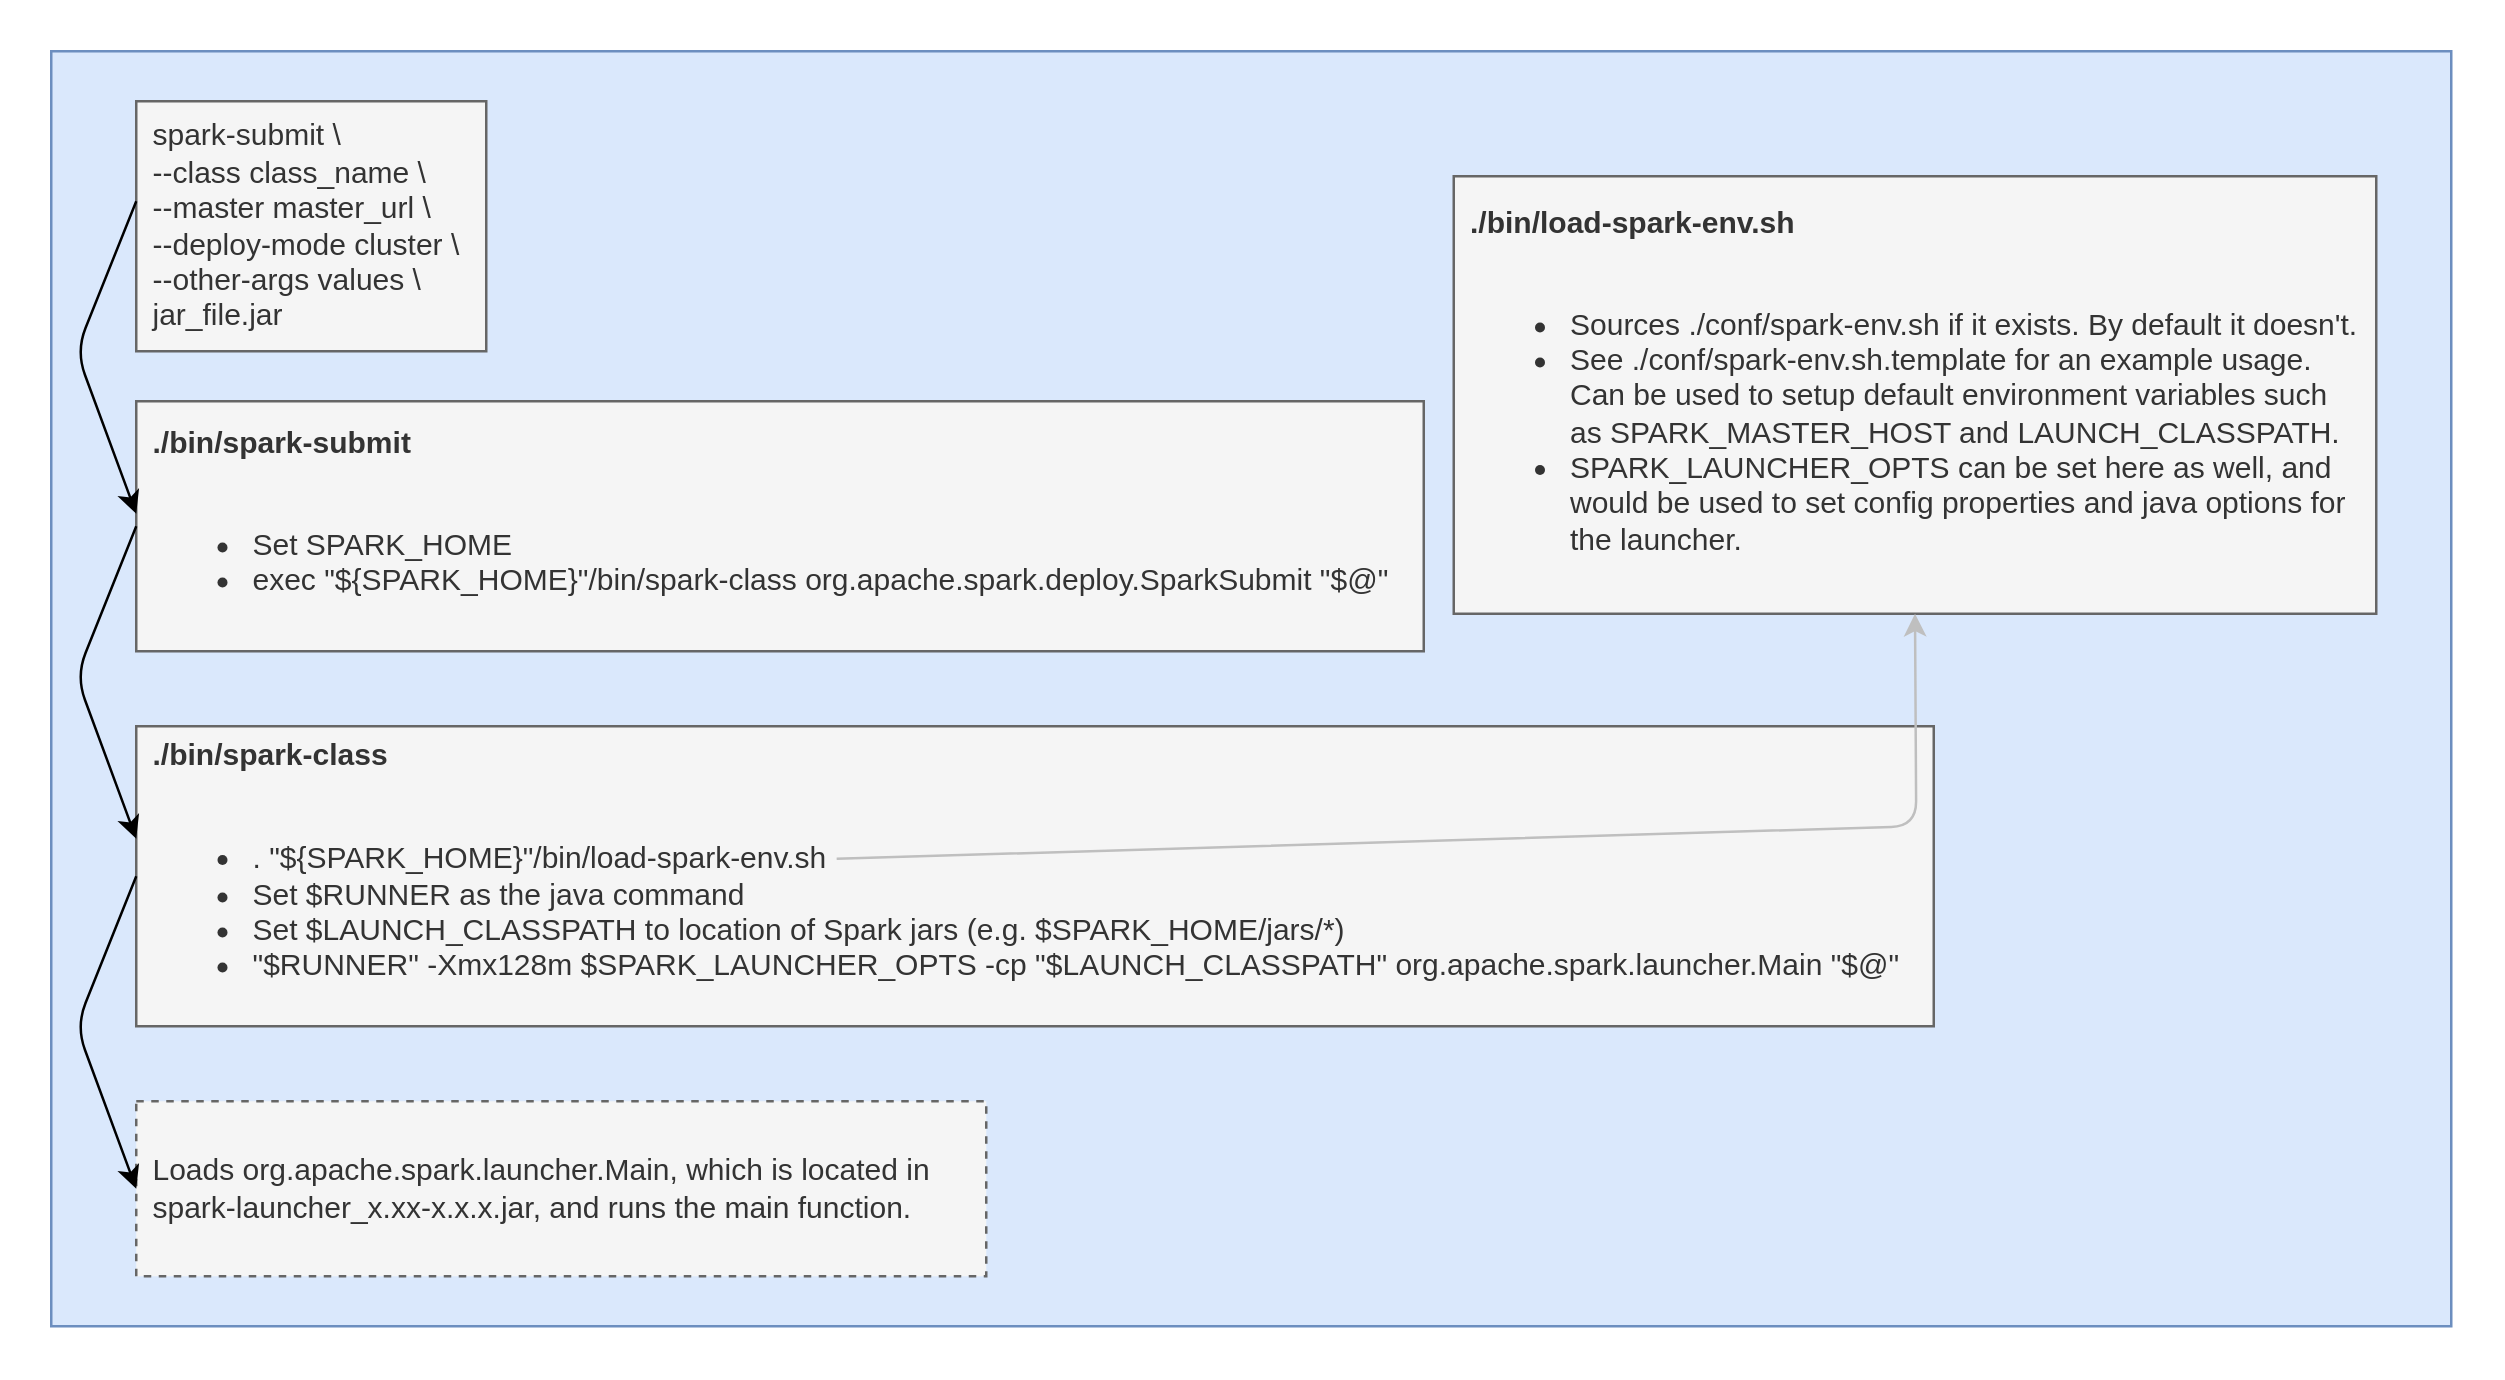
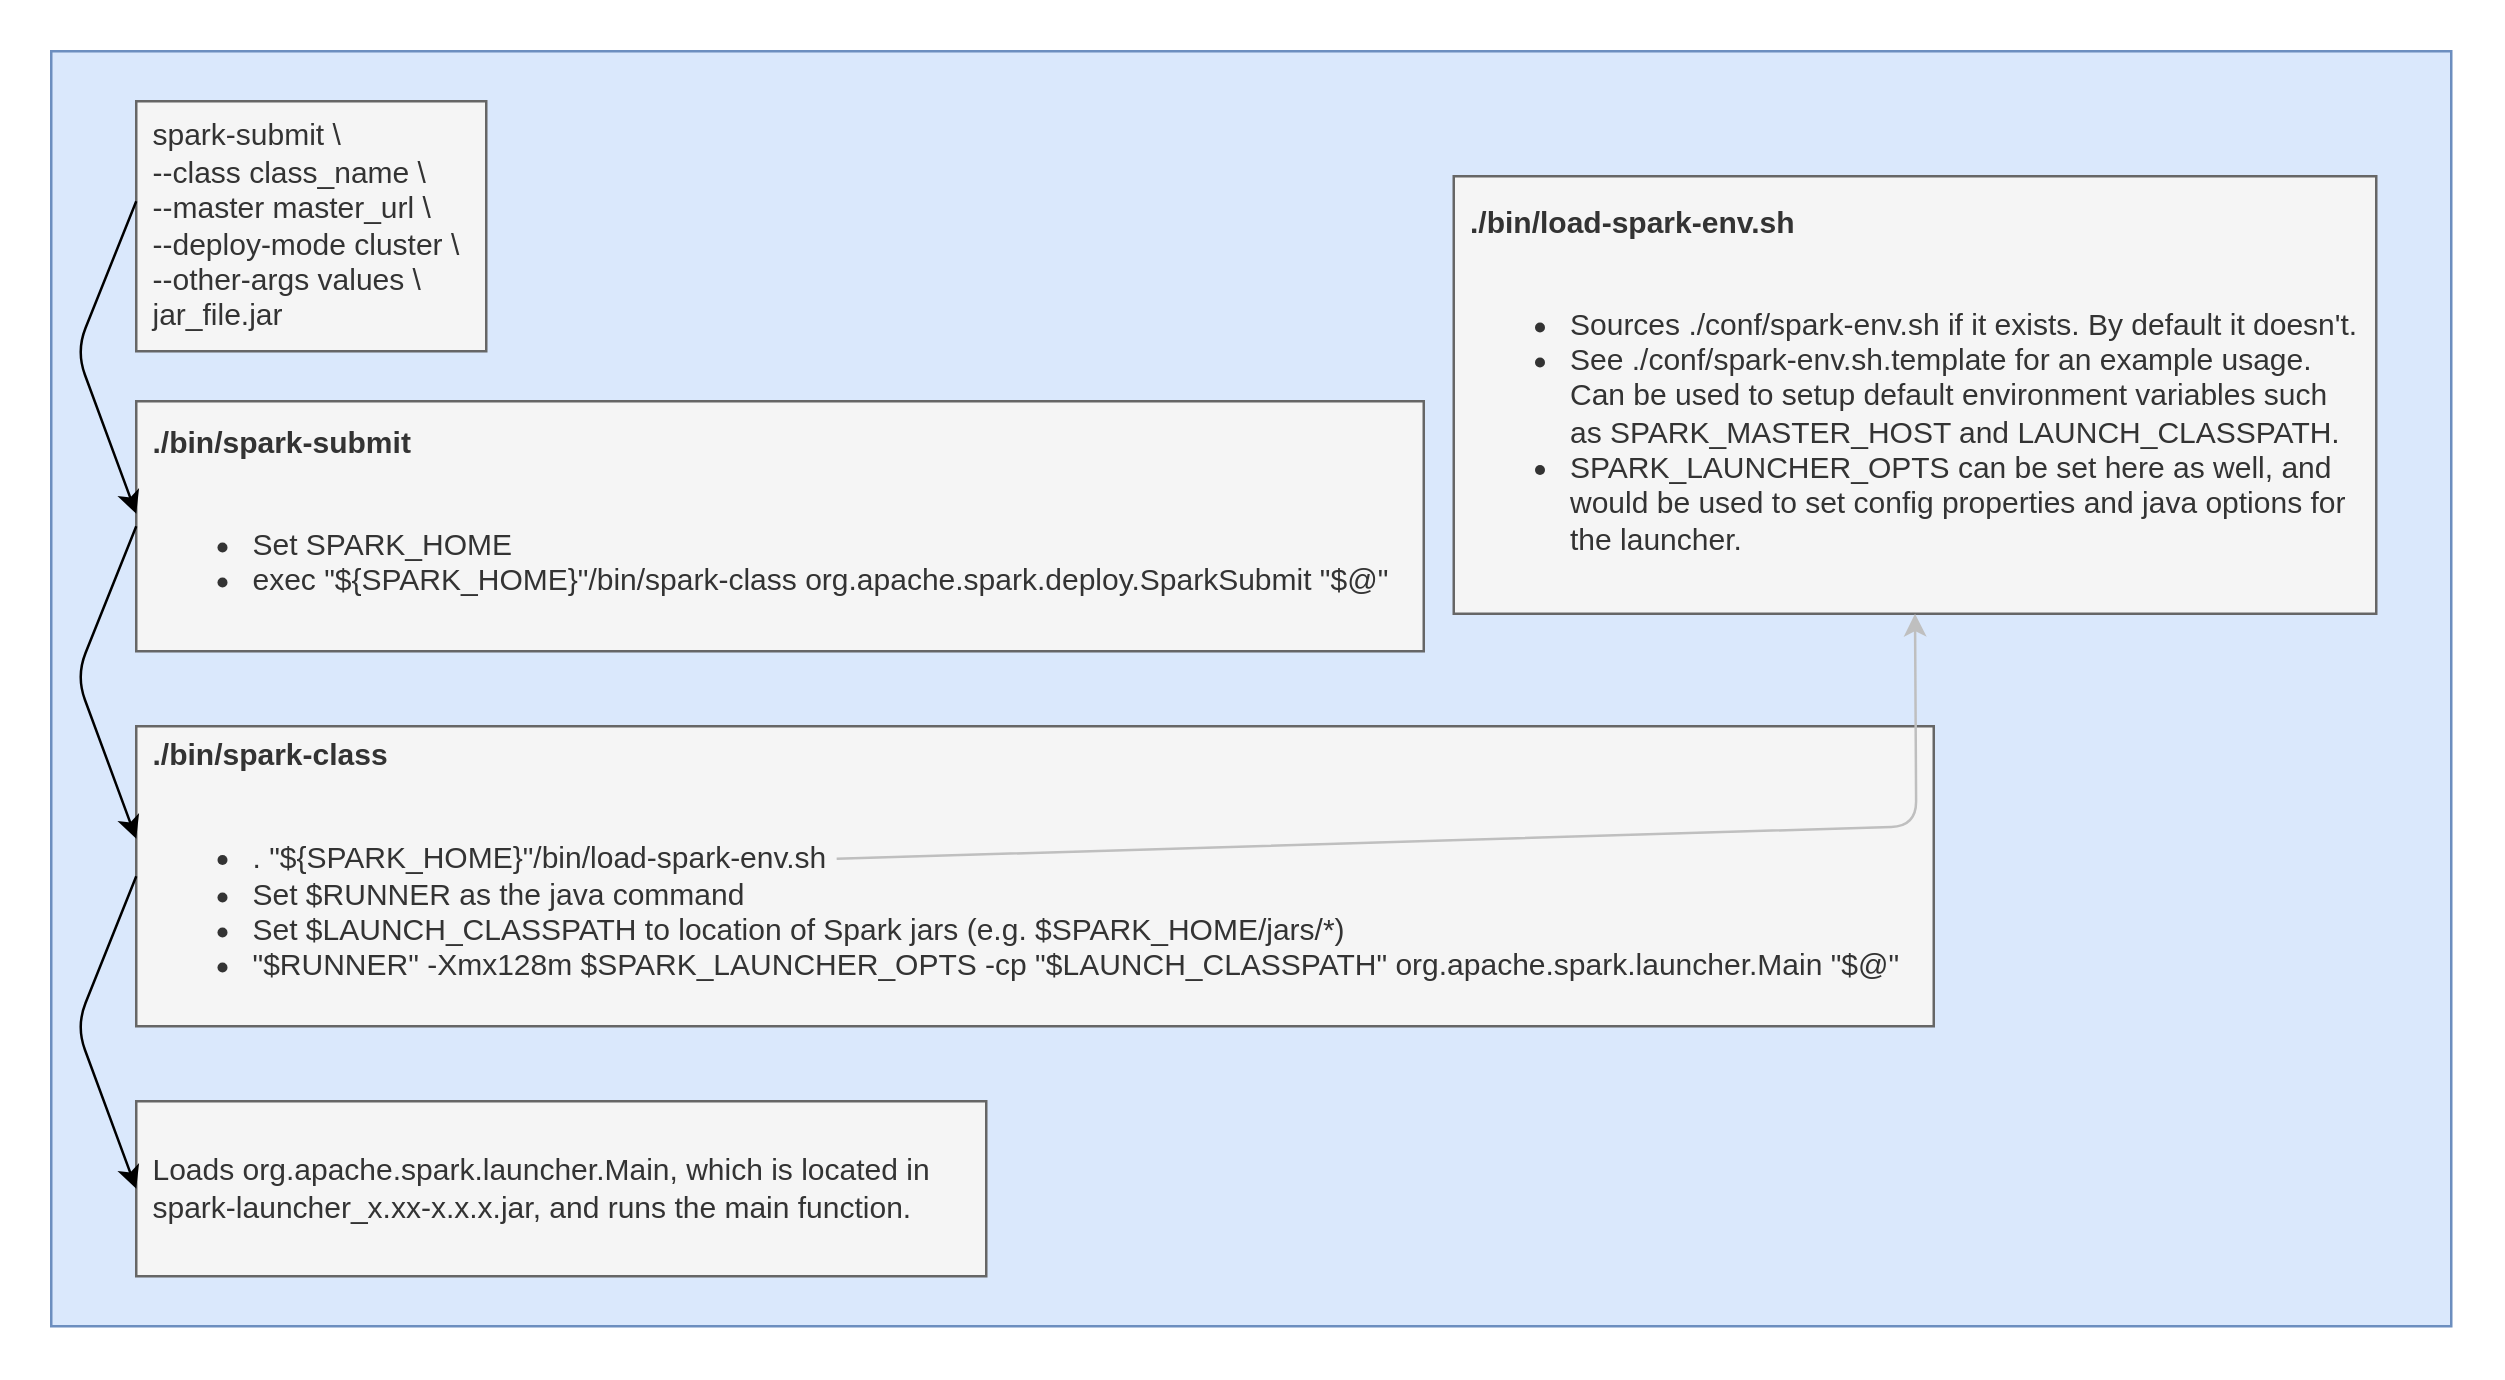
- <mxCell id="7" value="Loads org.apache.spark.launcher.Main, which is located in&lt;br&gt;spark-launcher_x.xx-x.x.x.jar, and runs the main function." style="rounded=0;whiteSpace=wrap;html=1;align=left;spacingLeft=5;fillColor=#f5f5f5;strokeColor=#666666;fontColor=#333333;dashed=1;" parent="1" vertex="1"><mxGeometry x="54" y="440" width="340" height="70" as="geometry" /></mxCell>
+ <mxCell id="7" value="Loads org.apache.spark.launcher.Main, which is located in&lt;br&gt;spark-launcher_x.xx-x.x.x.jar, and runs the main function." style="rounded=0;whiteSpace=wrap;html=1;align=left;spacingLeft=5;fillColor=#f5f5f5;strokeColor=#666666;fontColor=#333333;" parent="1" vertex="1"><mxGeometry x="54" y="440" width="340" height="70" as="geometry" /></mxCell>
